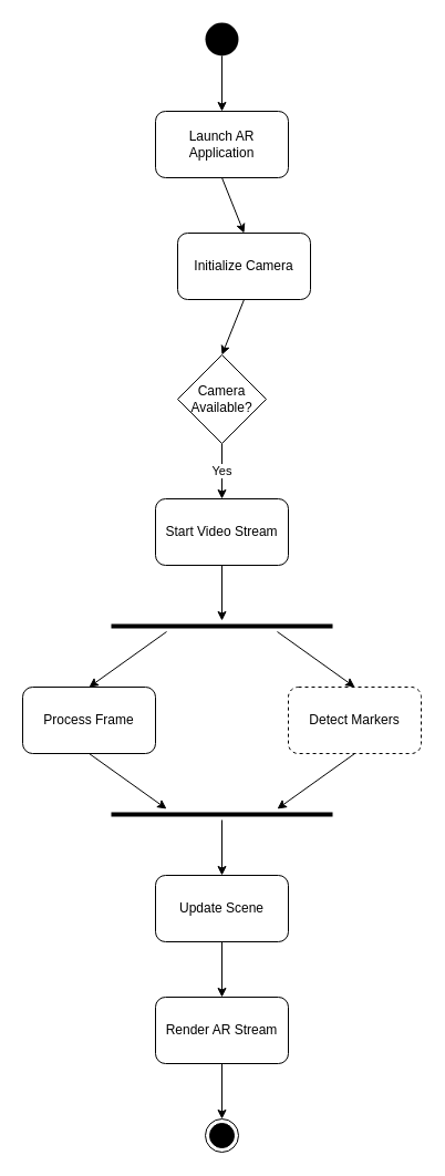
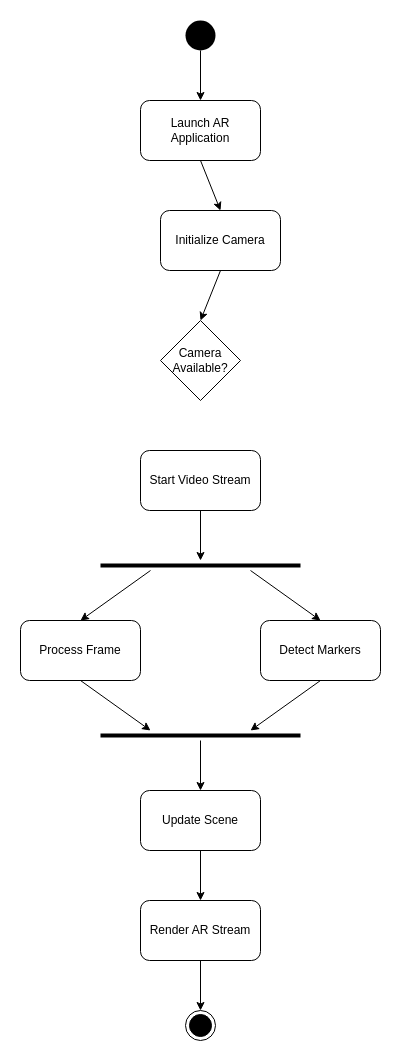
- <mxCell id="17" value="Yes" style="endArrow=classic;html=1;rounded=0;exitX=0.5;exitY=1;exitDx=0;exitDy=0;entryX=0.5;entryY=0;entryDx=0;entryDy=0;" parent="1" source="5" target="6" edge="1"><mxGeometry relative="1" as="geometry" /></mxCell>
- <mxCell id="9" value="Detect Markers" style="rounded=1;whiteSpace=wrap;html=1;dashed=1;" parent="1" vertex="1"><mxGeometry x="260" y="620" width="120" height="60" as="geometry" /></mxCell>
+ <mxCell id="9" value="Detect Markers" style="rounded=1;whiteSpace=wrap;html=1;" parent="1" vertex="1"><mxGeometry x="260" y="620" width="120" height="60" as="geometry" /></mxCell>
